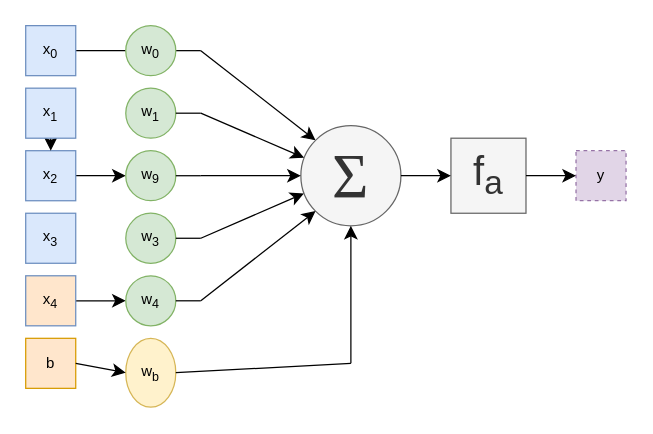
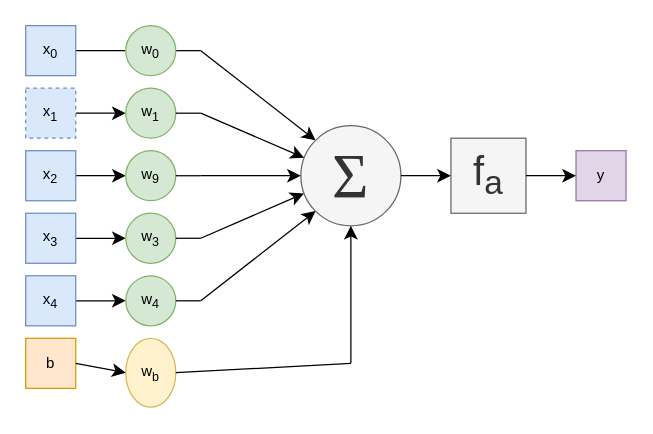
- <mxCell id="10" value="x&lt;sub&gt;1&lt;/sub&gt;" style="rounded=0;whiteSpace=wrap;html=1;fillColor=#dae8fc;strokeColor=#6c8ebf;" vertex="1" parent="1"><mxGeometry x="20" y="70" width="40" height="40" as="geometry" /></mxCell>
+ <mxCell id="10" value="x&lt;sub&gt;1&lt;/sub&gt;" style="rounded=0;whiteSpace=wrap;html=1;fillColor=#dae8fc;strokeColor=#6c8ebf;dashed=1;" vertex="1" parent="1"><mxGeometry x="20" y="70" width="40" height="40" as="geometry" /></mxCell>
- <mxCell id="9" value="" style="edgeStyle=none;rounded=0;orthogonalLoop=1;jettySize=auto;html=1;endSize=8;" edge="1" parent="1" source="10" target="7"><mxGeometry relative="1" as="geometry" /></mxCell>
+ <mxCell id="9" value="" style="edgeStyle=none;rounded=0;orthogonalLoop=1;jettySize=auto;html=1;endSize=8;" edge="1" parent="1" source="10" target="14"><mxGeometry relative="1" as="geometry" /></mxCell>
- <mxCell id="35" value="y" style="rounded=0;whiteSpace=wrap;html=1;fillColor=#e1d5e7;strokeColor=#9673a6;dashed=1;" vertex="1" parent="1"><mxGeometry x="460" y="120" width="40" height="40" as="geometry" /></mxCell>
+ <mxCell id="35" value="y" style="rounded=0;whiteSpace=wrap;html=1;fillColor=#e1d5e7;strokeColor=#9673a6;" vertex="1" parent="1"><mxGeometry x="460" y="120" width="40" height="40" as="geometry" /></mxCell>
+ <mxCell id="16" value="" style="edgeStyle=none;rounded=0;orthogonalLoop=1;jettySize=auto;html=1;endSize=8;" edge="1" parent="1" source="17" target="18"><mxGeometry relative="1" as="geometry" /></mxCell>
- <mxCell id="20" value="x&lt;sub&gt;4&lt;/sub&gt;" style="rounded=0;whiteSpace=wrap;html=1;fillColor=#ffe6cc;strokeColor=#6c8ebf;" vertex="1" parent="1"><mxGeometry x="20" y="220" width="40" height="40" as="geometry" /></mxCell>
+ <mxCell id="20" value="x&lt;sub&gt;4&lt;/sub&gt;" style="rounded=0;whiteSpace=wrap;html=1;fillColor=#dae8fc;strokeColor=#6c8ebf;" vertex="1" parent="1"><mxGeometry x="20" y="220" width="40" height="40" as="geometry" /></mxCell>
